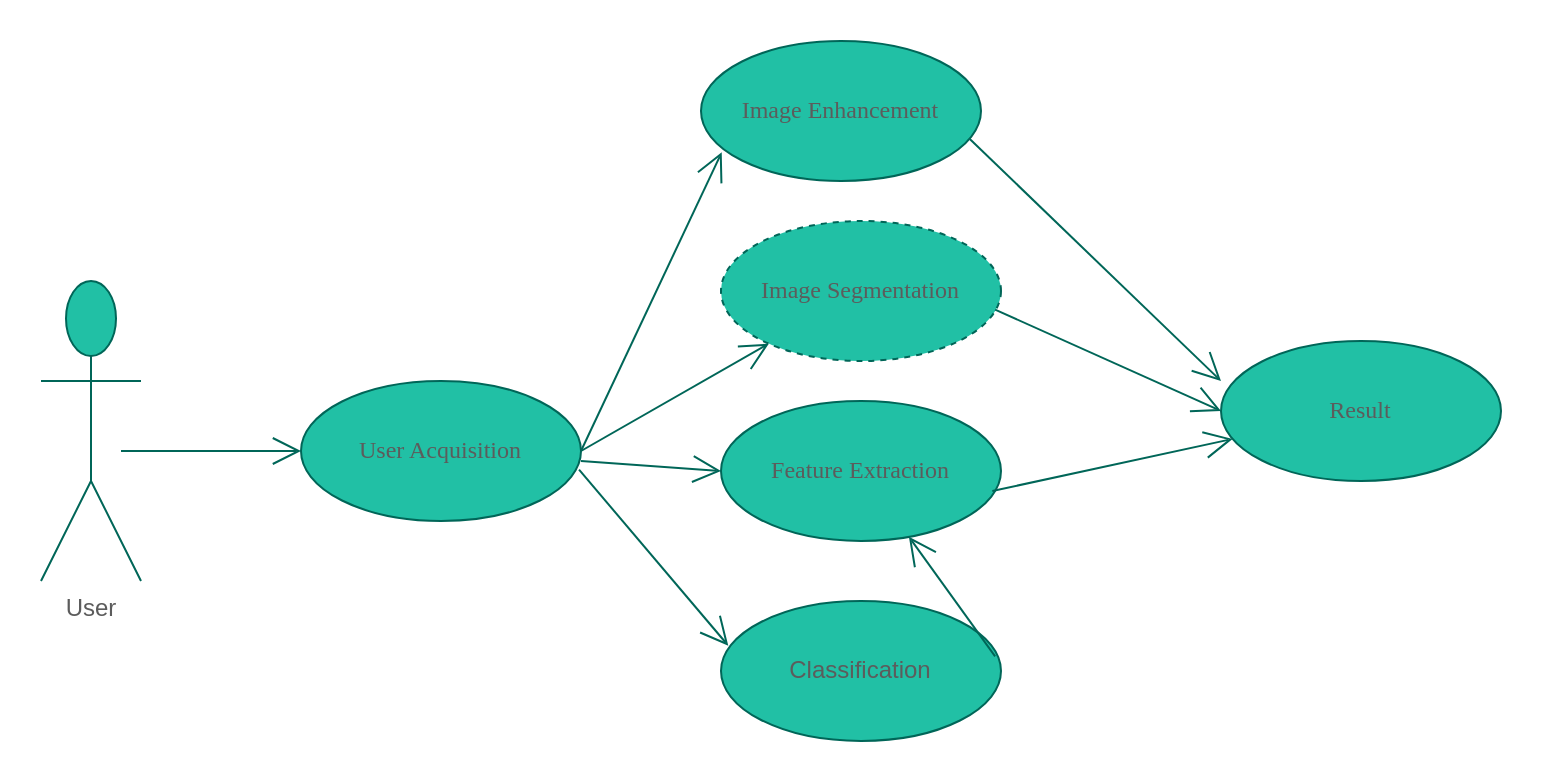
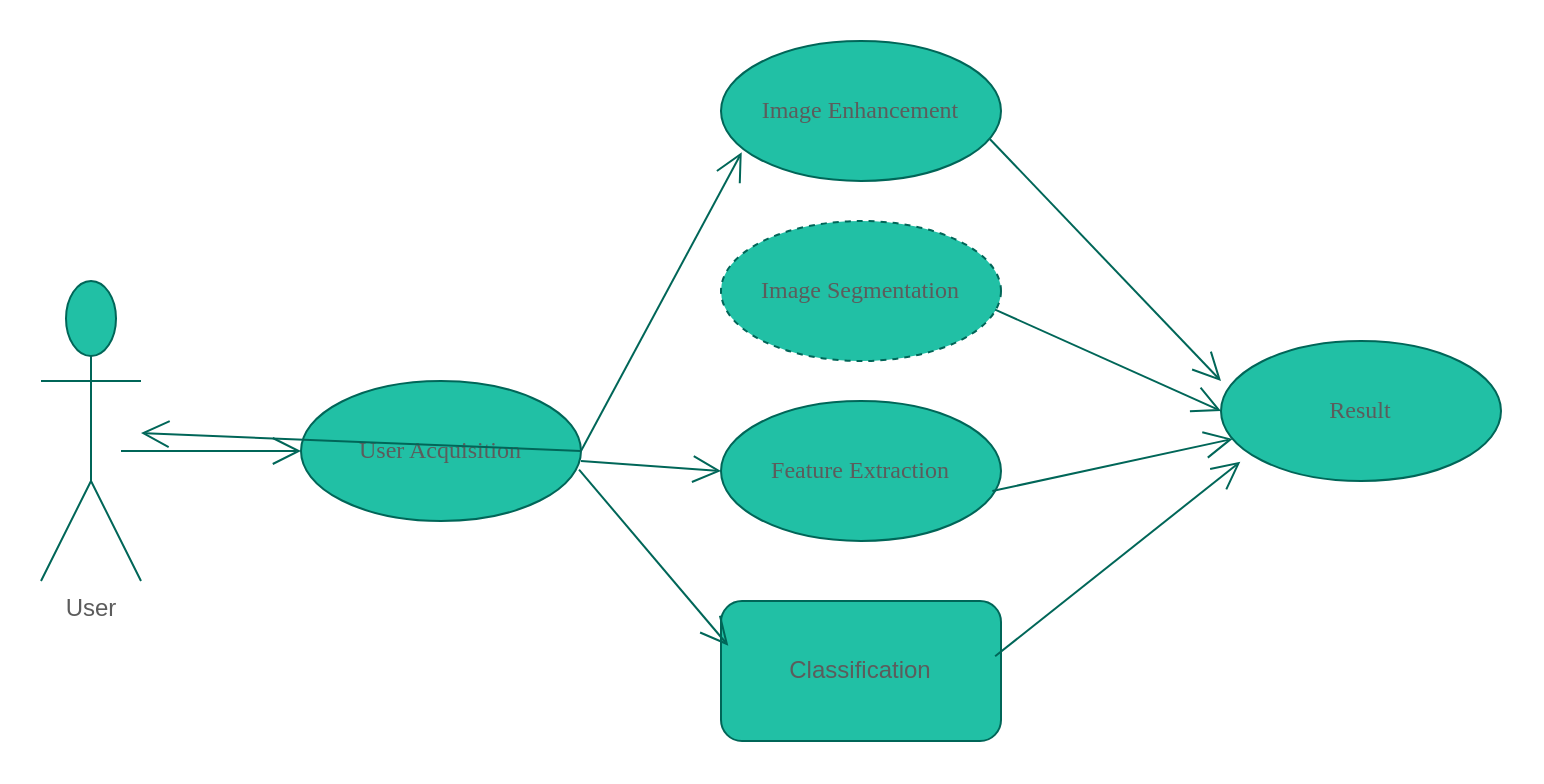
- <mxCell id="3" value="&lt;font face=&quot;Times New Roman&quot;&gt;Image Enhancement&lt;/font&gt;" style="ellipse;whiteSpace=wrap;html=1;strokeColor=#006658;fillColor=#21C0A5;labelBackgroundColor=none;fontColor=#5C5C5C;" vertex="1" parent="1"><mxGeometry x="350" y="20" width="140" height="70" as="geometry" /></mxCell>
+ <mxCell id="3" value="&lt;font face=&quot;Times New Roman&quot;&gt;Image Enhancement&lt;/font&gt;" style="ellipse;whiteSpace=wrap;html=1;strokeColor=#006658;fillColor=#21C0A5;labelBackgroundColor=none;fontColor=#5C5C5C;" vertex="1" parent="1"><mxGeometry x="360" y="20" width="140" height="70" as="geometry" /></mxCell>
- <mxCell id="10" value="" style="endArrow=open;endFill=1;endSize=12;html=1;rounded=0;strokeColor=#006658;fontColor=default;exitX=1;exitY=0.5;exitDx=0;exitDy=0;fillColor=#21C0A5;labelBackgroundColor=none;" edge="1" parent="1" source="7" target="4"><mxGeometry width="160" relative="1" as="geometry"><mxPoint x="560" y="300" as="sourcePoint" /><mxPoint x="720" y="300" as="targetPoint" /></mxGeometry></mxCell>
+ <mxCell id="10" value="" style="endArrow=open;endFill=1;endSize=12;html=1;rounded=0;strokeColor=#006658;fontColor=default;exitX=1;exitY=0.5;exitDx=0;exitDy=0;fillColor=#21C0A5;labelBackgroundColor=none;" edge="1" parent="1" source="7" target="2"><mxGeometry width="160" relative="1" as="geometry"><mxPoint x="560" y="300" as="sourcePoint" /><mxPoint x="720" y="300" as="targetPoint" /></mxGeometry></mxCell>
- <mxCell id="13" value="" style="endArrow=open;endFill=1;endSize=12;html=1;rounded=0;strokeColor=#006658;fontColor=default;exitX=0.979;exitY=0.395;exitDx=0;exitDy=0;exitPerimeter=0;fillColor=#21C0A5;labelBackgroundColor=none;" edge="1" parent="1" source="6" target="5"><mxGeometry width="160" relative="1" as="geometry"><mxPoint x="560" y="300" as="sourcePoint" /><mxPoint x="720" y="300" as="targetPoint" /></mxGeometry></mxCell>
+ <mxCell id="13" value="" style="endArrow=open;endFill=1;endSize=12;html=1;rounded=0;strokeColor=#006658;fontColor=default;exitX=0.979;exitY=0.395;exitDx=0;exitDy=0;exitPerimeter=0;entryX=0.069;entryY=0.862;entryDx=0;entryDy=0;entryPerimeter=0;fillColor=#21C0A5;labelBackgroundColor=none;" edge="1" parent="1" source="6" target="8"><mxGeometry width="160" relative="1" as="geometry"><mxPoint x="560" y="300" as="sourcePoint" /><mxPoint x="720" y="300" as="targetPoint" /></mxGeometry></mxCell>
- <mxCell id="6" value="Classification" style="ellipse;whiteSpace=wrap;html=1;strokeColor=#006658;fillColor=#21C0A5;labelBackgroundColor=none;fontColor=#5C5C5C;" vertex="1" parent="1"><mxGeometry x="360" y="300" width="140" height="70" as="geometry" /></mxCell>
+ <mxCell id="6" value="Classification" style="whiteSpace=wrap;html=1;strokeColor=#006658;fillColor=#21C0A5;labelBackgroundColor=none;fontColor=#5C5C5C;rounded=1;" vertex="1" parent="1"><mxGeometry x="360" y="300" width="140" height="70" as="geometry" /></mxCell>
